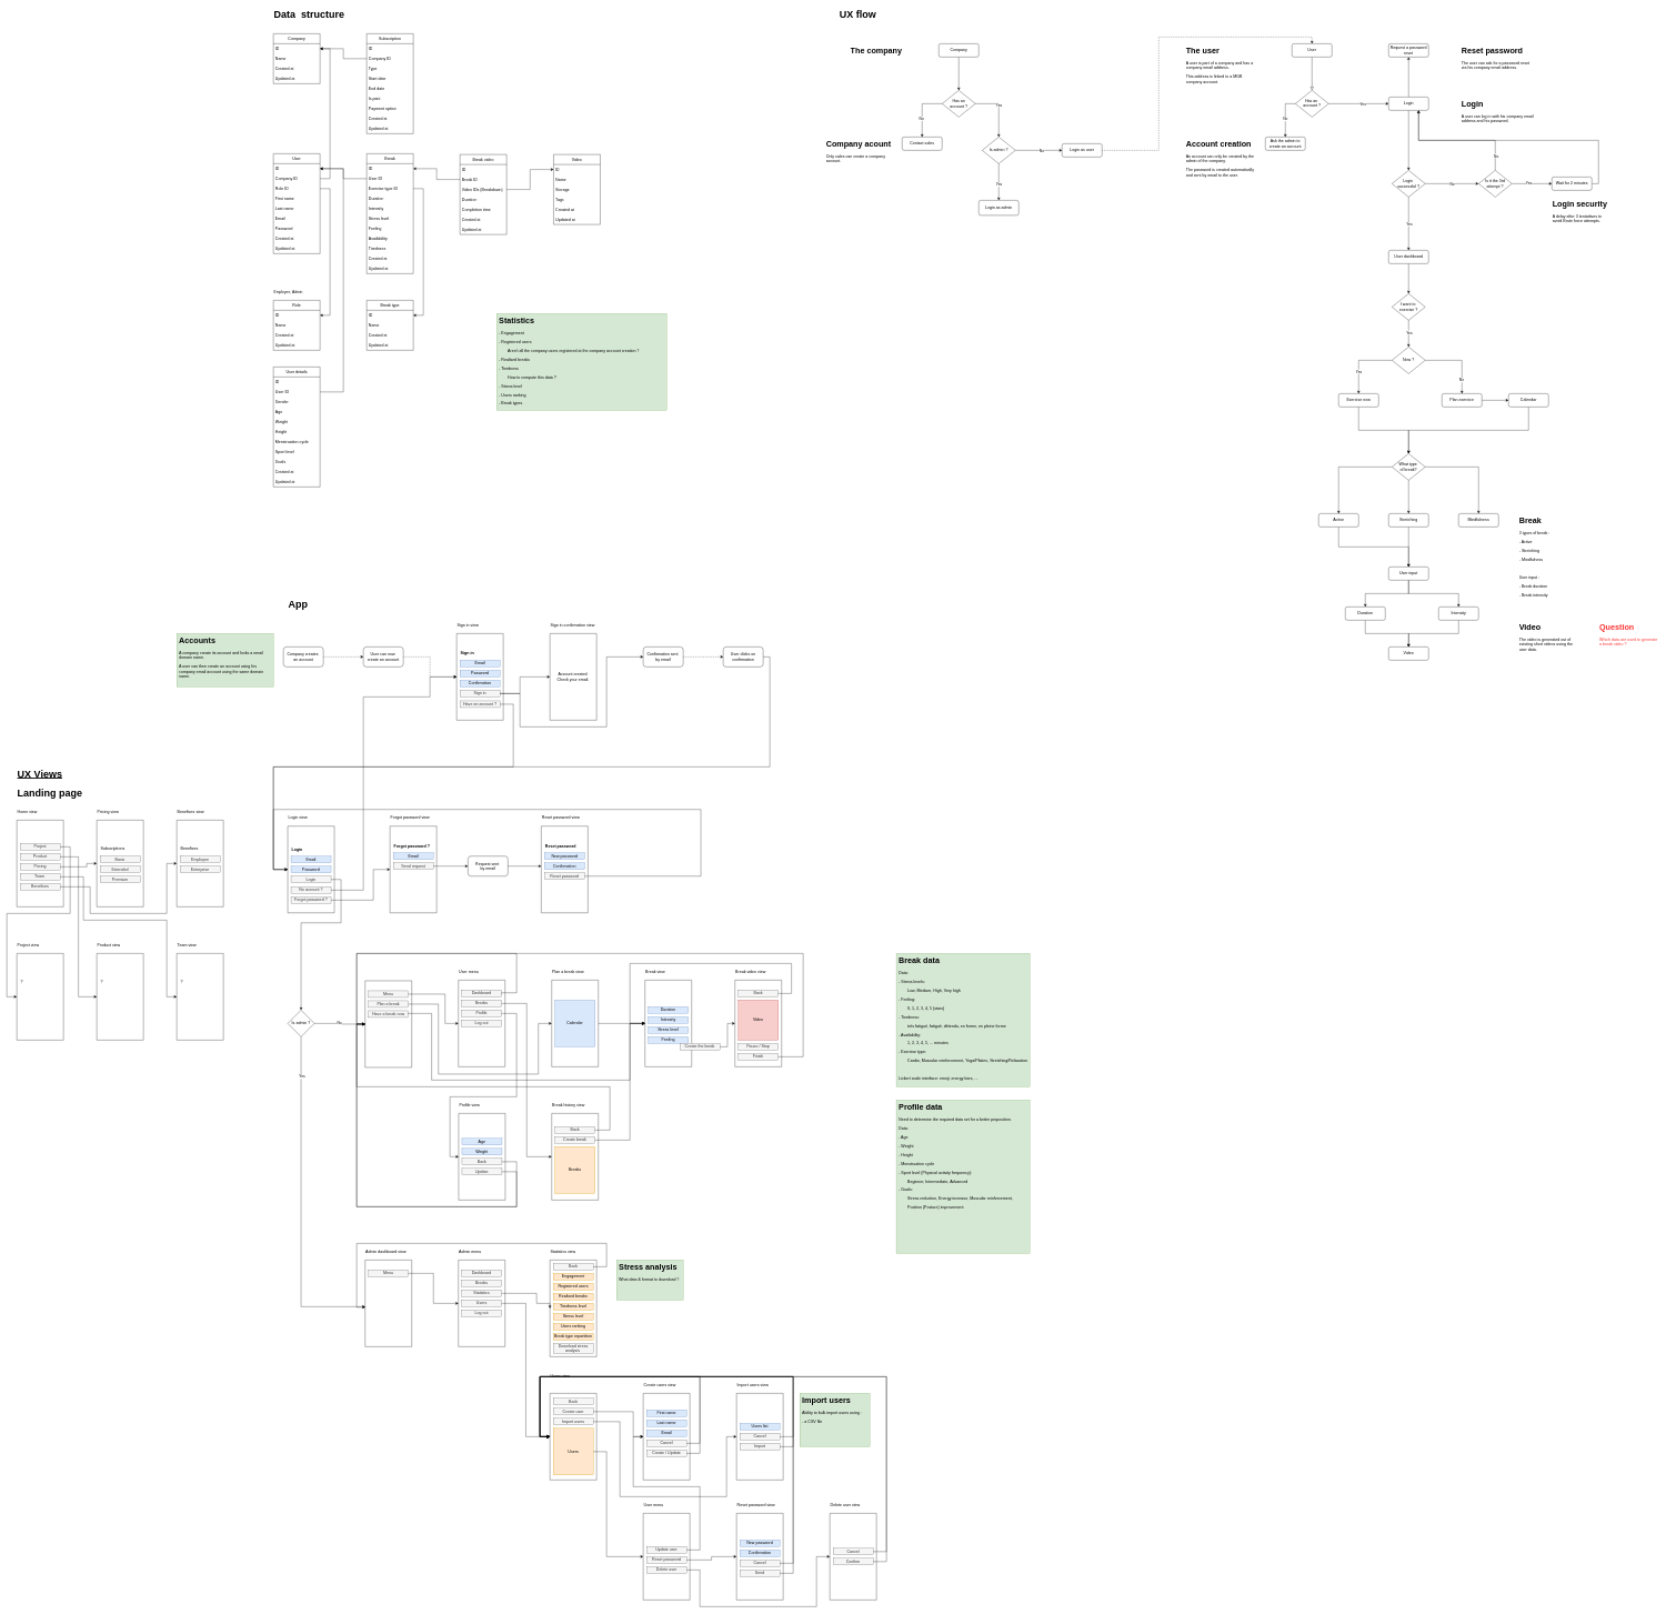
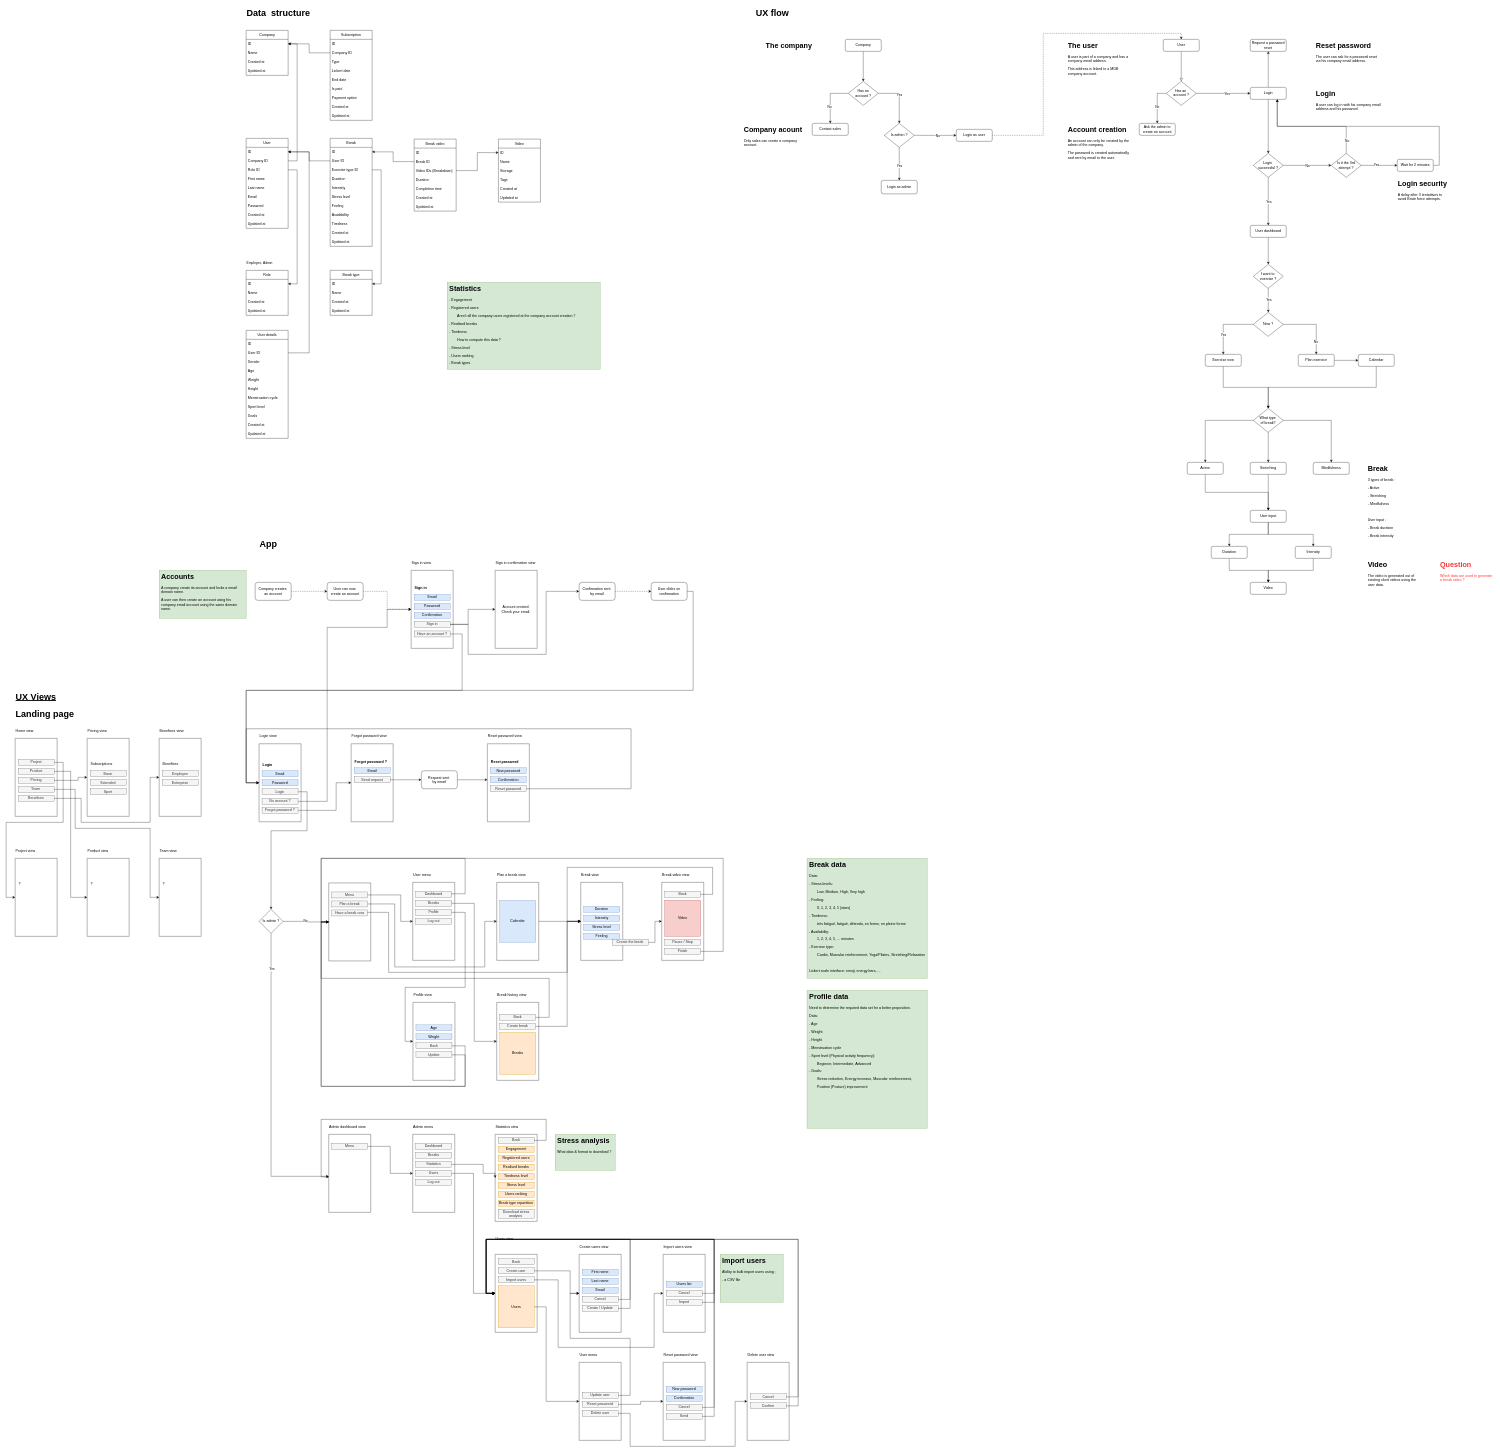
- <mxCell id="75" value="Start date" style="text;strokeColor=none;fillColor=none;align=left;verticalAlign=middle;spacingLeft=4;spacingRight=4;overflow=hidden;points=[[0,0.5],[1,0.5]];portConstraint=eastwest;rotatable=0;whiteSpace=wrap;html=1;" parent="71" vertex="1"><mxGeometry y="120" width="140" height="30" as="geometry" /></mxCell>
+ <mxCell id="75" value="Lickert date" style="text;strokeColor=none;fillColor=none;align=left;verticalAlign=middle;spacingLeft=4;spacingRight=4;overflow=hidden;points=[[0,0.5],[1,0.5]];portConstraint=eastwest;rotatable=0;whiteSpace=wrap;html=1;" parent="71" vertex="1"><mxGeometry y="120" width="140" height="30" as="geometry" /></mxCell>
- <mxCell id="323" value="Premium" style="rounded=0;whiteSpace=wrap;html=1;fillColor=#f5f5f5;strokeColor=#666666;fontColor=#333333;" parent="321" vertex="1"><mxGeometry x="10" y="167.5" width="120" height="20" as="geometry" /></mxCell>
+ <mxCell id="323" value="Sport" style="rounded=0;whiteSpace=wrap;html=1;fillColor=#f5f5f5;strokeColor=#666666;fontColor=#333333;" parent="321" vertex="1"><mxGeometry x="10" y="167.5" width="120" height="20" as="geometry" /></mxCell>
